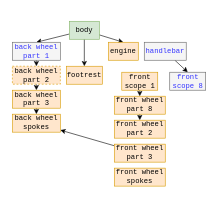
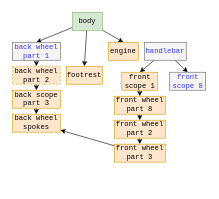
- <mxCell id="5" value="body" style="rounded=0;whiteSpace=wrap;html=1;fontFamily=Courier New;fillColor=#d5e8d4;strokeColor=#82b366;" vertex="1" parent="1"><mxGeometry x="115" y="35" width="50" height="30" as="geometry" /></mxCell>
+ <mxCell id="5" value="body" style="rounded=0;whiteSpace=wrap;html=1;fontFamily=Courier New;fillColor=#d5e8d4;strokeColor=#82b366;" vertex="1" parent="1"><mxGeometry x="120" y="20" width="50" height="30" as="geometry" /></mxCell>
+ <mxCell id="15" style="edgeStyle=none;rounded=0;orthogonalLoop=1;jettySize=auto;html=1;entryX=0.5;entryY=0;entryDx=0;entryDy=0;fontFamily=Courier New;" edge="1" parent="1" source="17" target="19"><mxGeometry relative="1" as="geometry" /></mxCell>
- <mxCell id="11" value="back wheel part 3" style="rounded=0;whiteSpace=wrap;html=1;fontFamily=Courier New;fillColor=#ffe6cc;strokeColor=#d79b00;" vertex="1" parent="1"><mxGeometry x="20" y="150" width="80" height="30" as="geometry" /></mxCell>
+ <mxCell id="11" value="back scope part 3" style="rounded=0;whiteSpace=wrap;html=1;fontFamily=Courier New;fillColor=#ffe6cc;strokeColor=#d79b00;" vertex="1" parent="1"><mxGeometry x="20" y="150" width="80" height="30" as="geometry" /></mxCell>
+ <mxCell id="23" style="edgeStyle=none;rounded=0;orthogonalLoop=1;jettySize=auto;html=1;entryX=0.5;entryY=0;entryDx=0;entryDy=0;fontFamily=Courier New;" edge="1" parent="1" source="24" target="26"><mxGeometry relative="1" as="geometry" /></mxCell>
- <mxCell id="27" value="front wheel spokes" style="rounded=0;whiteSpace=wrap;html=1;fontFamily=Courier New;fillColor=#ffe6cc;strokeColor=#d79b00;" vertex="1" parent="1"><mxGeometry x="190" y="280" width="85" height="30" as="geometry" /></mxCell>
